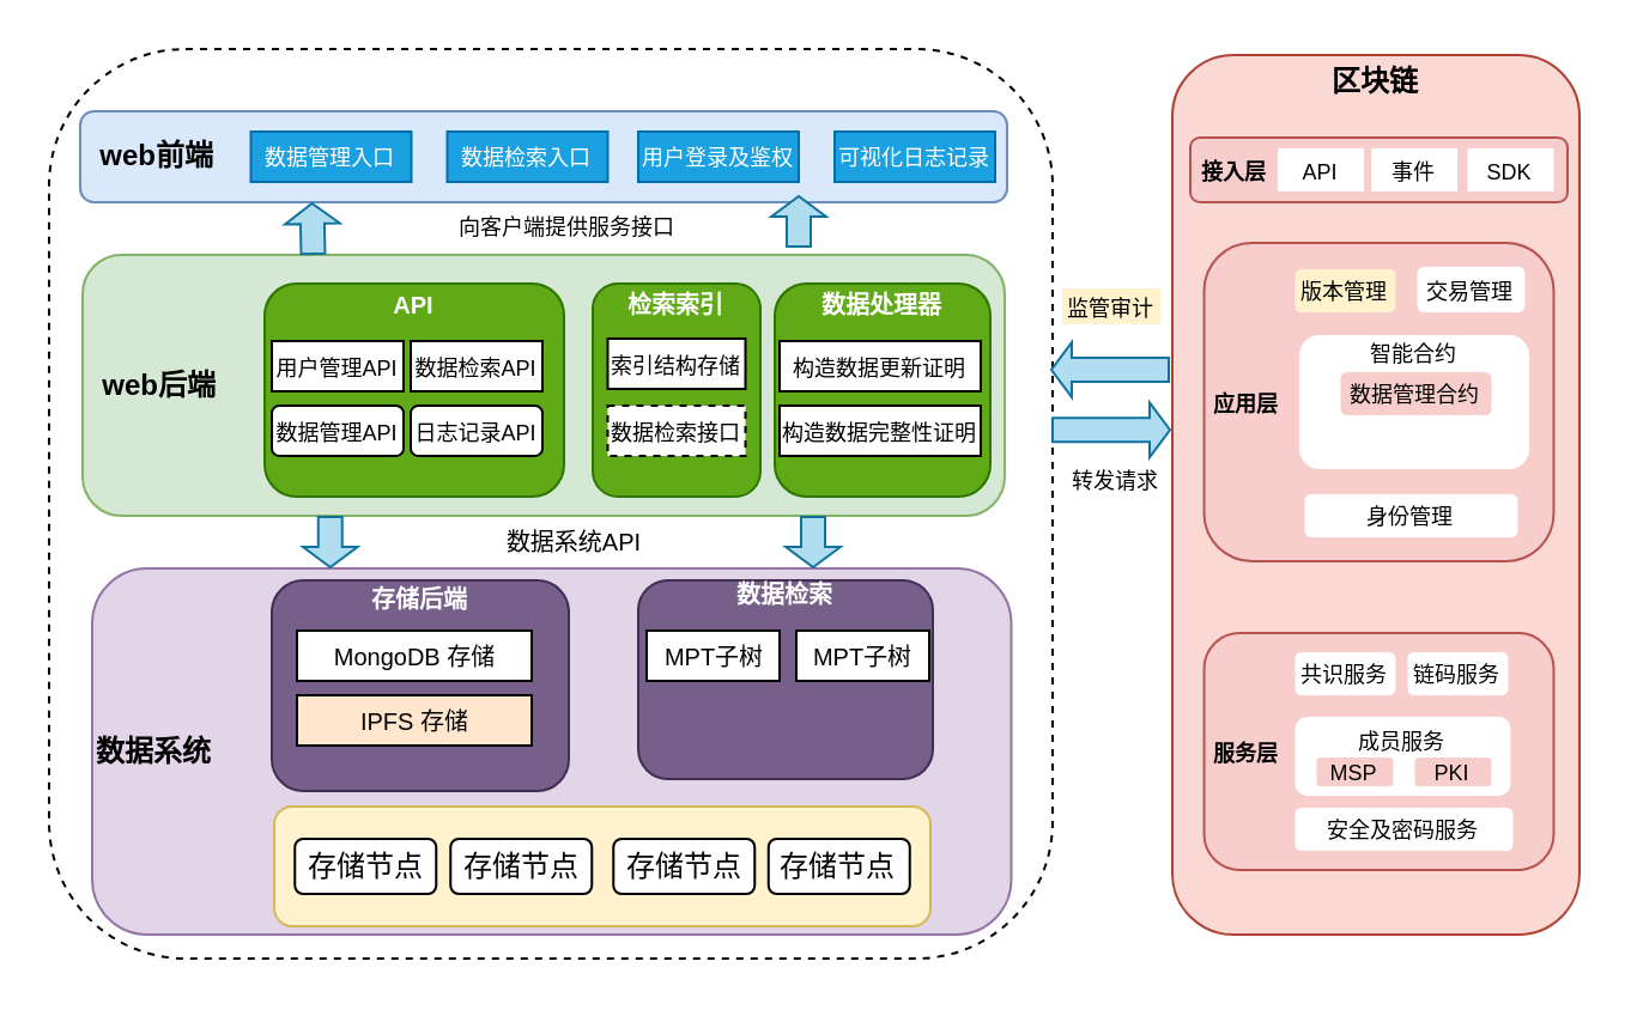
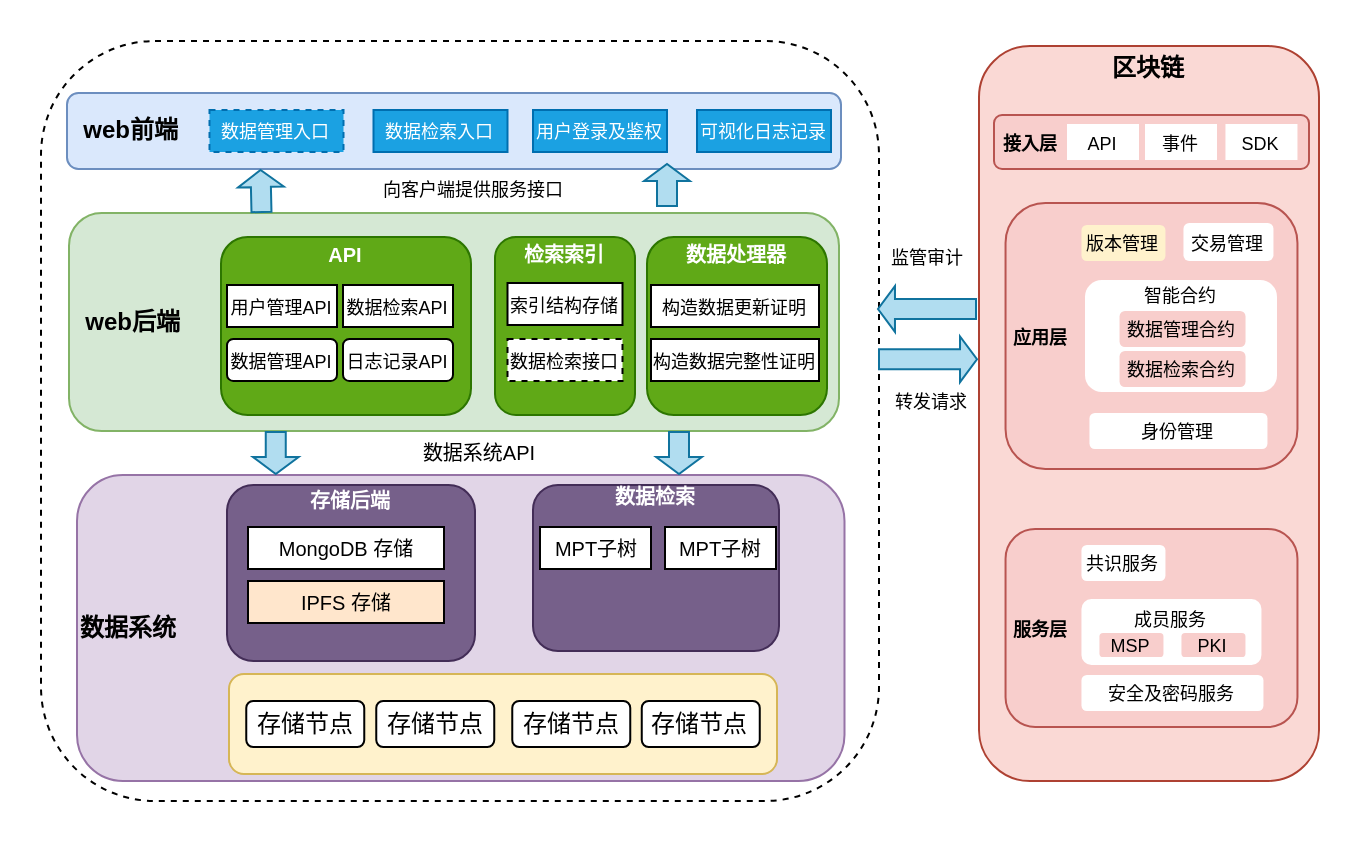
- <mxCell id="38" value="&lt;font style=&quot;font-size: 9px;&quot;&gt;数据管理入口&lt;/font&gt;" style="rounded=0;whiteSpace=wrap;html=1;fillColor=#1ba1e2;fontColor=#ffffff;strokeColor=#006EAF;" parent="1" vertex="1"><mxGeometry x="104.25" y="54.5" width="67" height="21" as="geometry" /></mxCell>
+ <mxCell id="38" value="&lt;font style=&quot;font-size: 9px;&quot;&gt;数据管理入口&lt;/font&gt;" style="rounded=0;whiteSpace=wrap;html=1;fillColor=#1ba1e2;fontColor=#ffffff;strokeColor=#006EAF;dashed=1;" parent="1" vertex="1"><mxGeometry x="104.25" y="54.5" width="67" height="21" as="geometry" /></mxCell>
- <mxCell id="50" value="&lt;font style=&quot;font-size: 9px;&quot;&gt;监管审计&lt;/font&gt;" style="rounded=0;whiteSpace=wrap;html=1;strokeColor=none;fillColor=#fff2cc;" parent="1" vertex="1"><mxGeometry x="443" y="120" width="41" height="15" as="geometry" /></mxCell>
+ <mxCell id="50" value="&lt;font style=&quot;font-size: 9px;&quot;&gt;监管审计&lt;/font&gt;" style="rounded=0;whiteSpace=wrap;html=1;strokeColor=none;" parent="1" vertex="1"><mxGeometry x="443" y="120" width="41" height="15" as="geometry" /></mxCell>
+ <mxCell id="14" value="&lt;font style=&quot;font-size: 9px;&quot;&gt;数据检索合约&lt;/font&gt;" style="rounded=1;whiteSpace=wrap;html=1;strokeColor=none;fillColor=#f8cecc;" parent="1" vertex="1"><mxGeometry x="559.27" y="175" width="63" height="18" as="geometry" /></mxCell>
- <mxCell id="16" value="&lt;font style=&quot;font-size: 9px;&quot;&gt;链码服务&lt;/font&gt;" style="rounded=1;whiteSpace=wrap;html=1;strokeColor=none;" parent="1" vertex="1"><mxGeometry x="587.23" y="272" width="42" height="18" as="geometry" /></mxCell>
